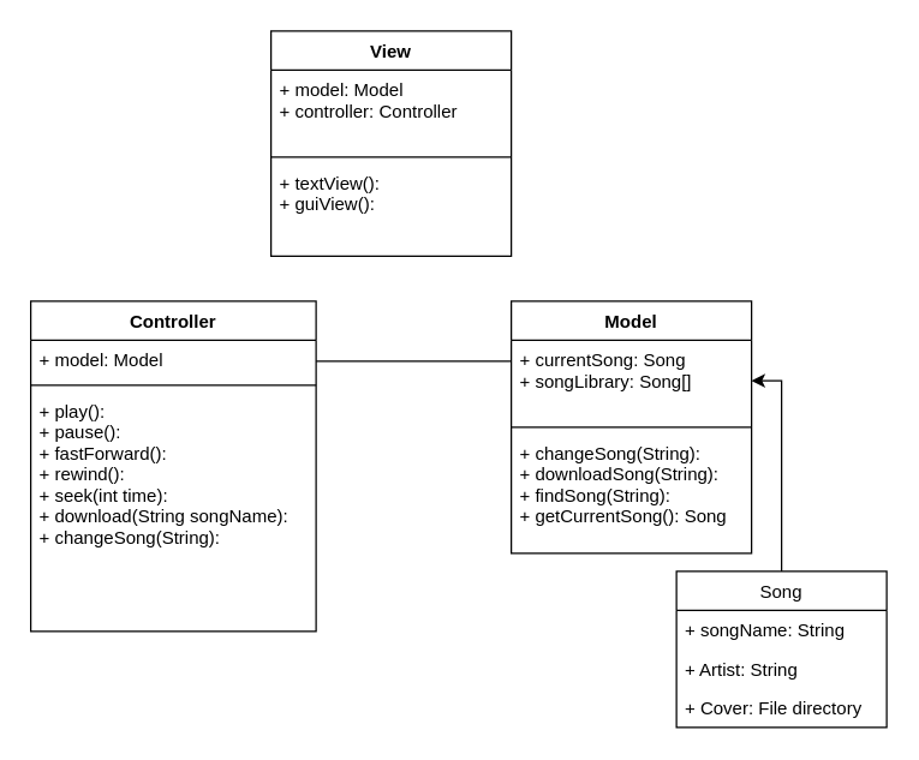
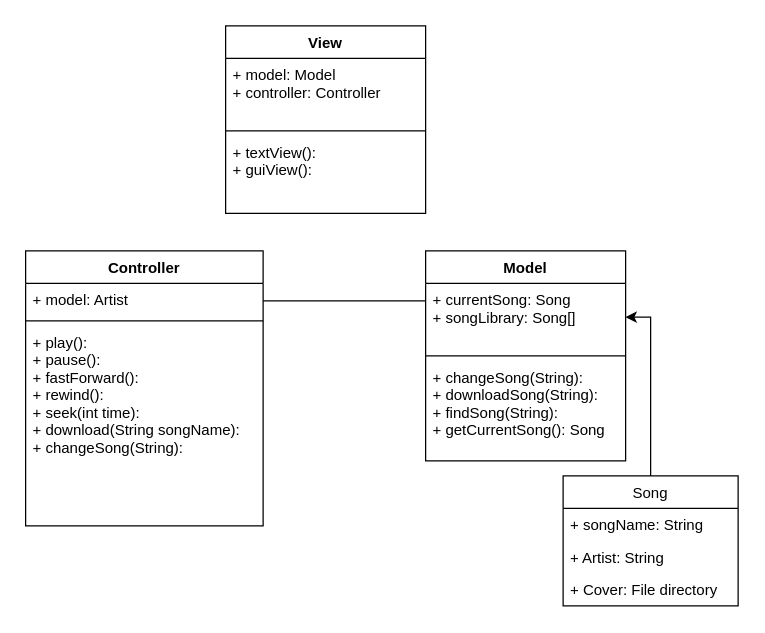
- <mxCell id="7" value="+ model: Model" style="text;strokeColor=none;fillColor=none;align=left;verticalAlign=top;spacingLeft=4;spacingRight=4;overflow=hidden;rotatable=0;points=[[0,0.5],[1,0.5]];portConstraint=eastwest;" vertex="1" parent="6"><mxGeometry y="26" width="190" height="26" as="geometry" /></mxCell>
+ <mxCell id="7" value="+ model: Artist" style="text;strokeColor=none;fillColor=none;align=left;verticalAlign=top;spacingLeft=4;spacingRight=4;overflow=hidden;rotatable=0;points=[[0,0.5],[1,0.5]];portConstraint=eastwest;" vertex="1" parent="6"><mxGeometry y="26" width="190" height="26" as="geometry" /></mxCell>
